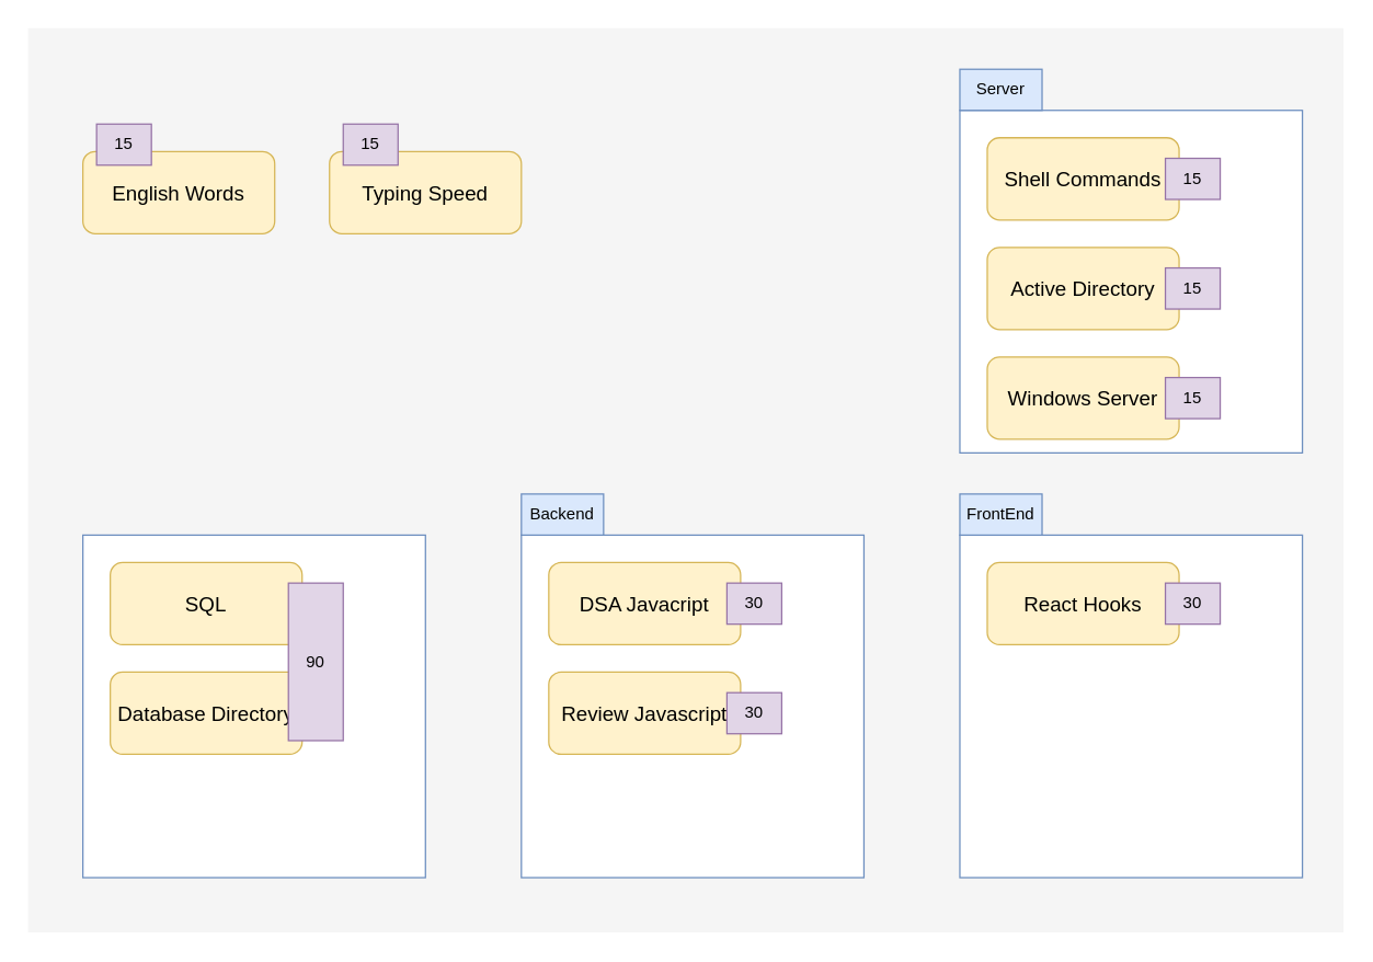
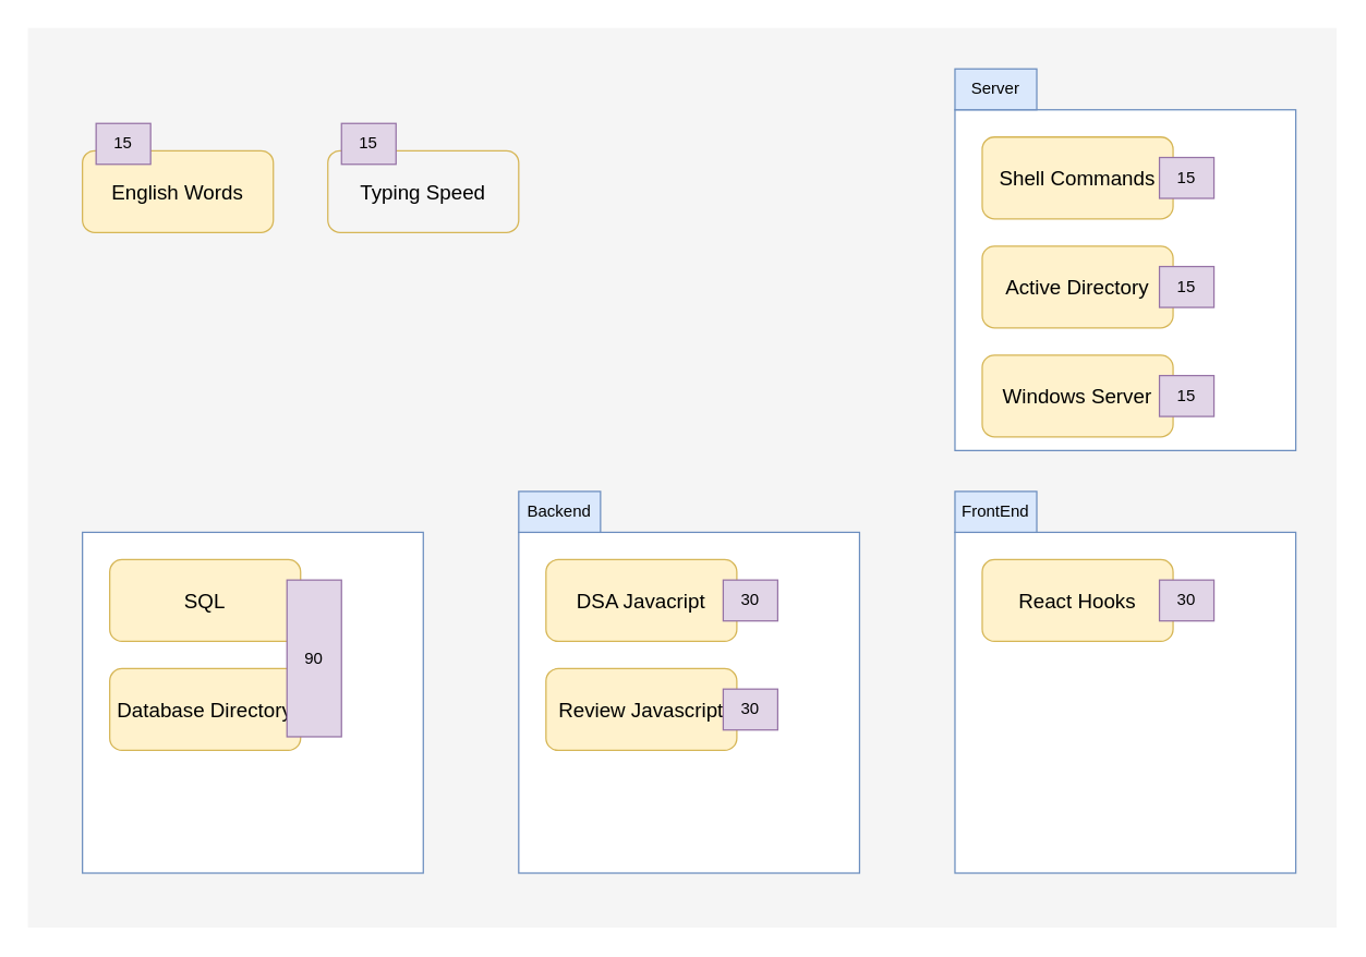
- <mxCell id="6" value="Typing Speed " style="rounded=1;whiteSpace=wrap;html=1;fillColor=#fff2cc;strokeColor=#d6b656;fontSize=15;fontStyle=0" vertex="1" parent="1"><mxGeometry x="240" y="110" width="140" height="60" as="geometry" /></mxCell>
+ <mxCell id="6" value="Typing Speed " style="rounded=1;whiteSpace=wrap;html=1;fillColor=#f5f5f5;strokeColor=#d6b656;fontSize=15;fontStyle=0;" vertex="1" parent="1"><mxGeometry x="240" y="110" width="140" height="60" as="geometry" /></mxCell>
